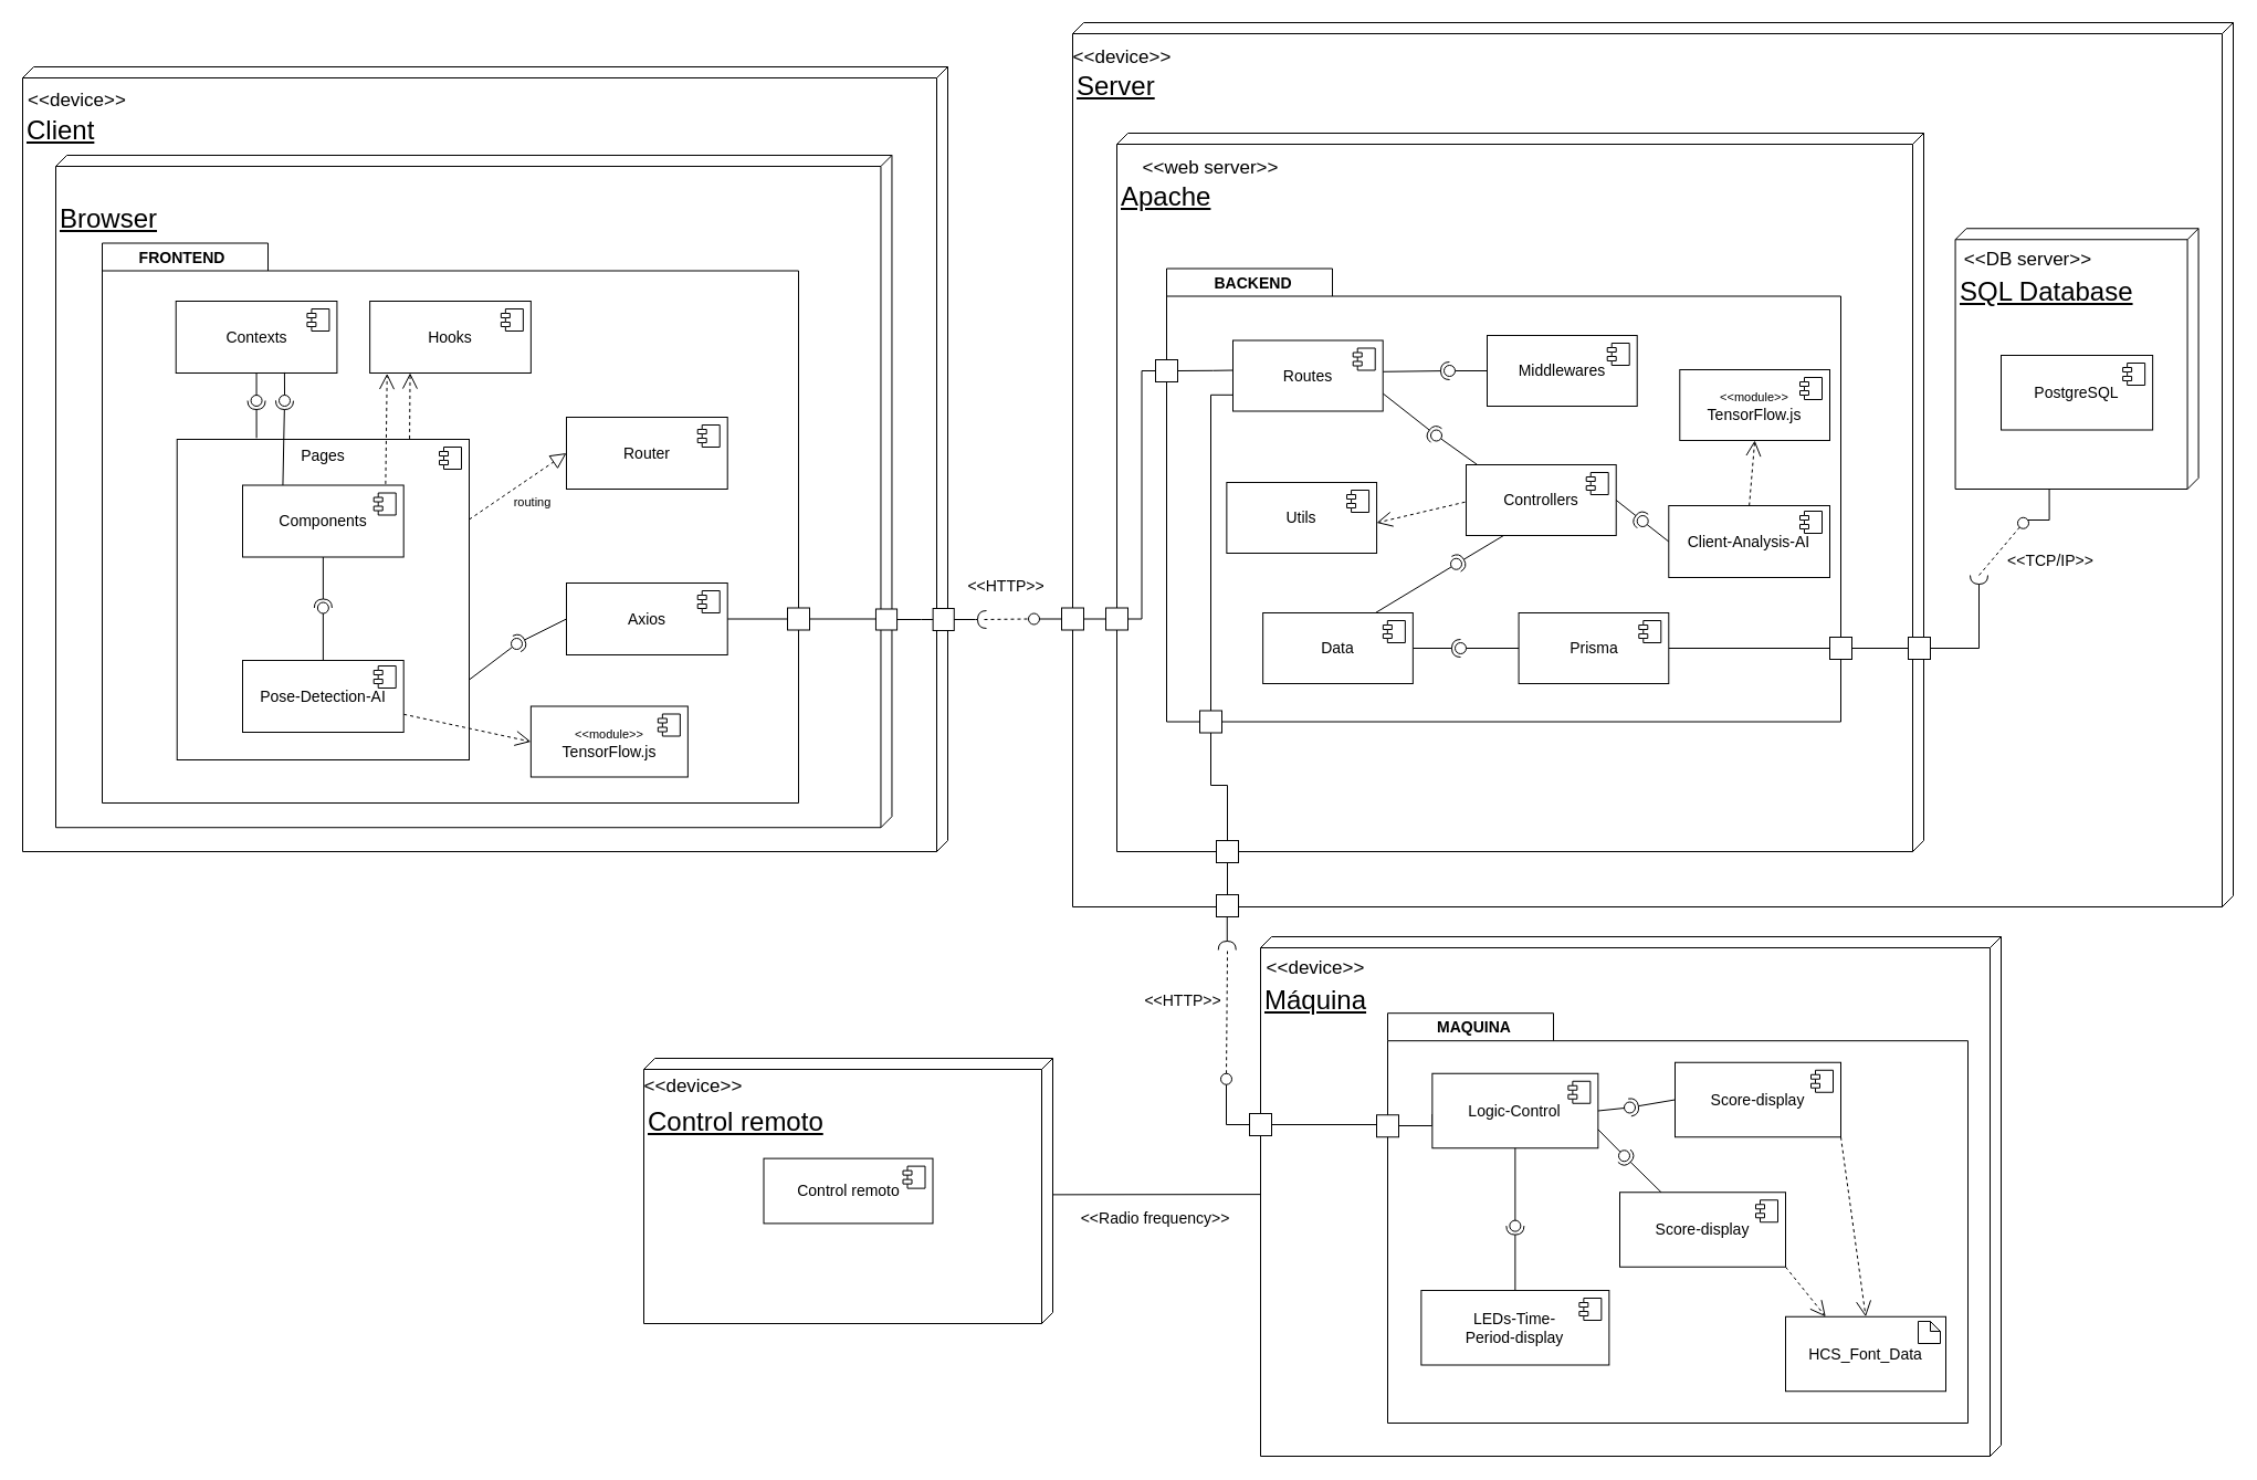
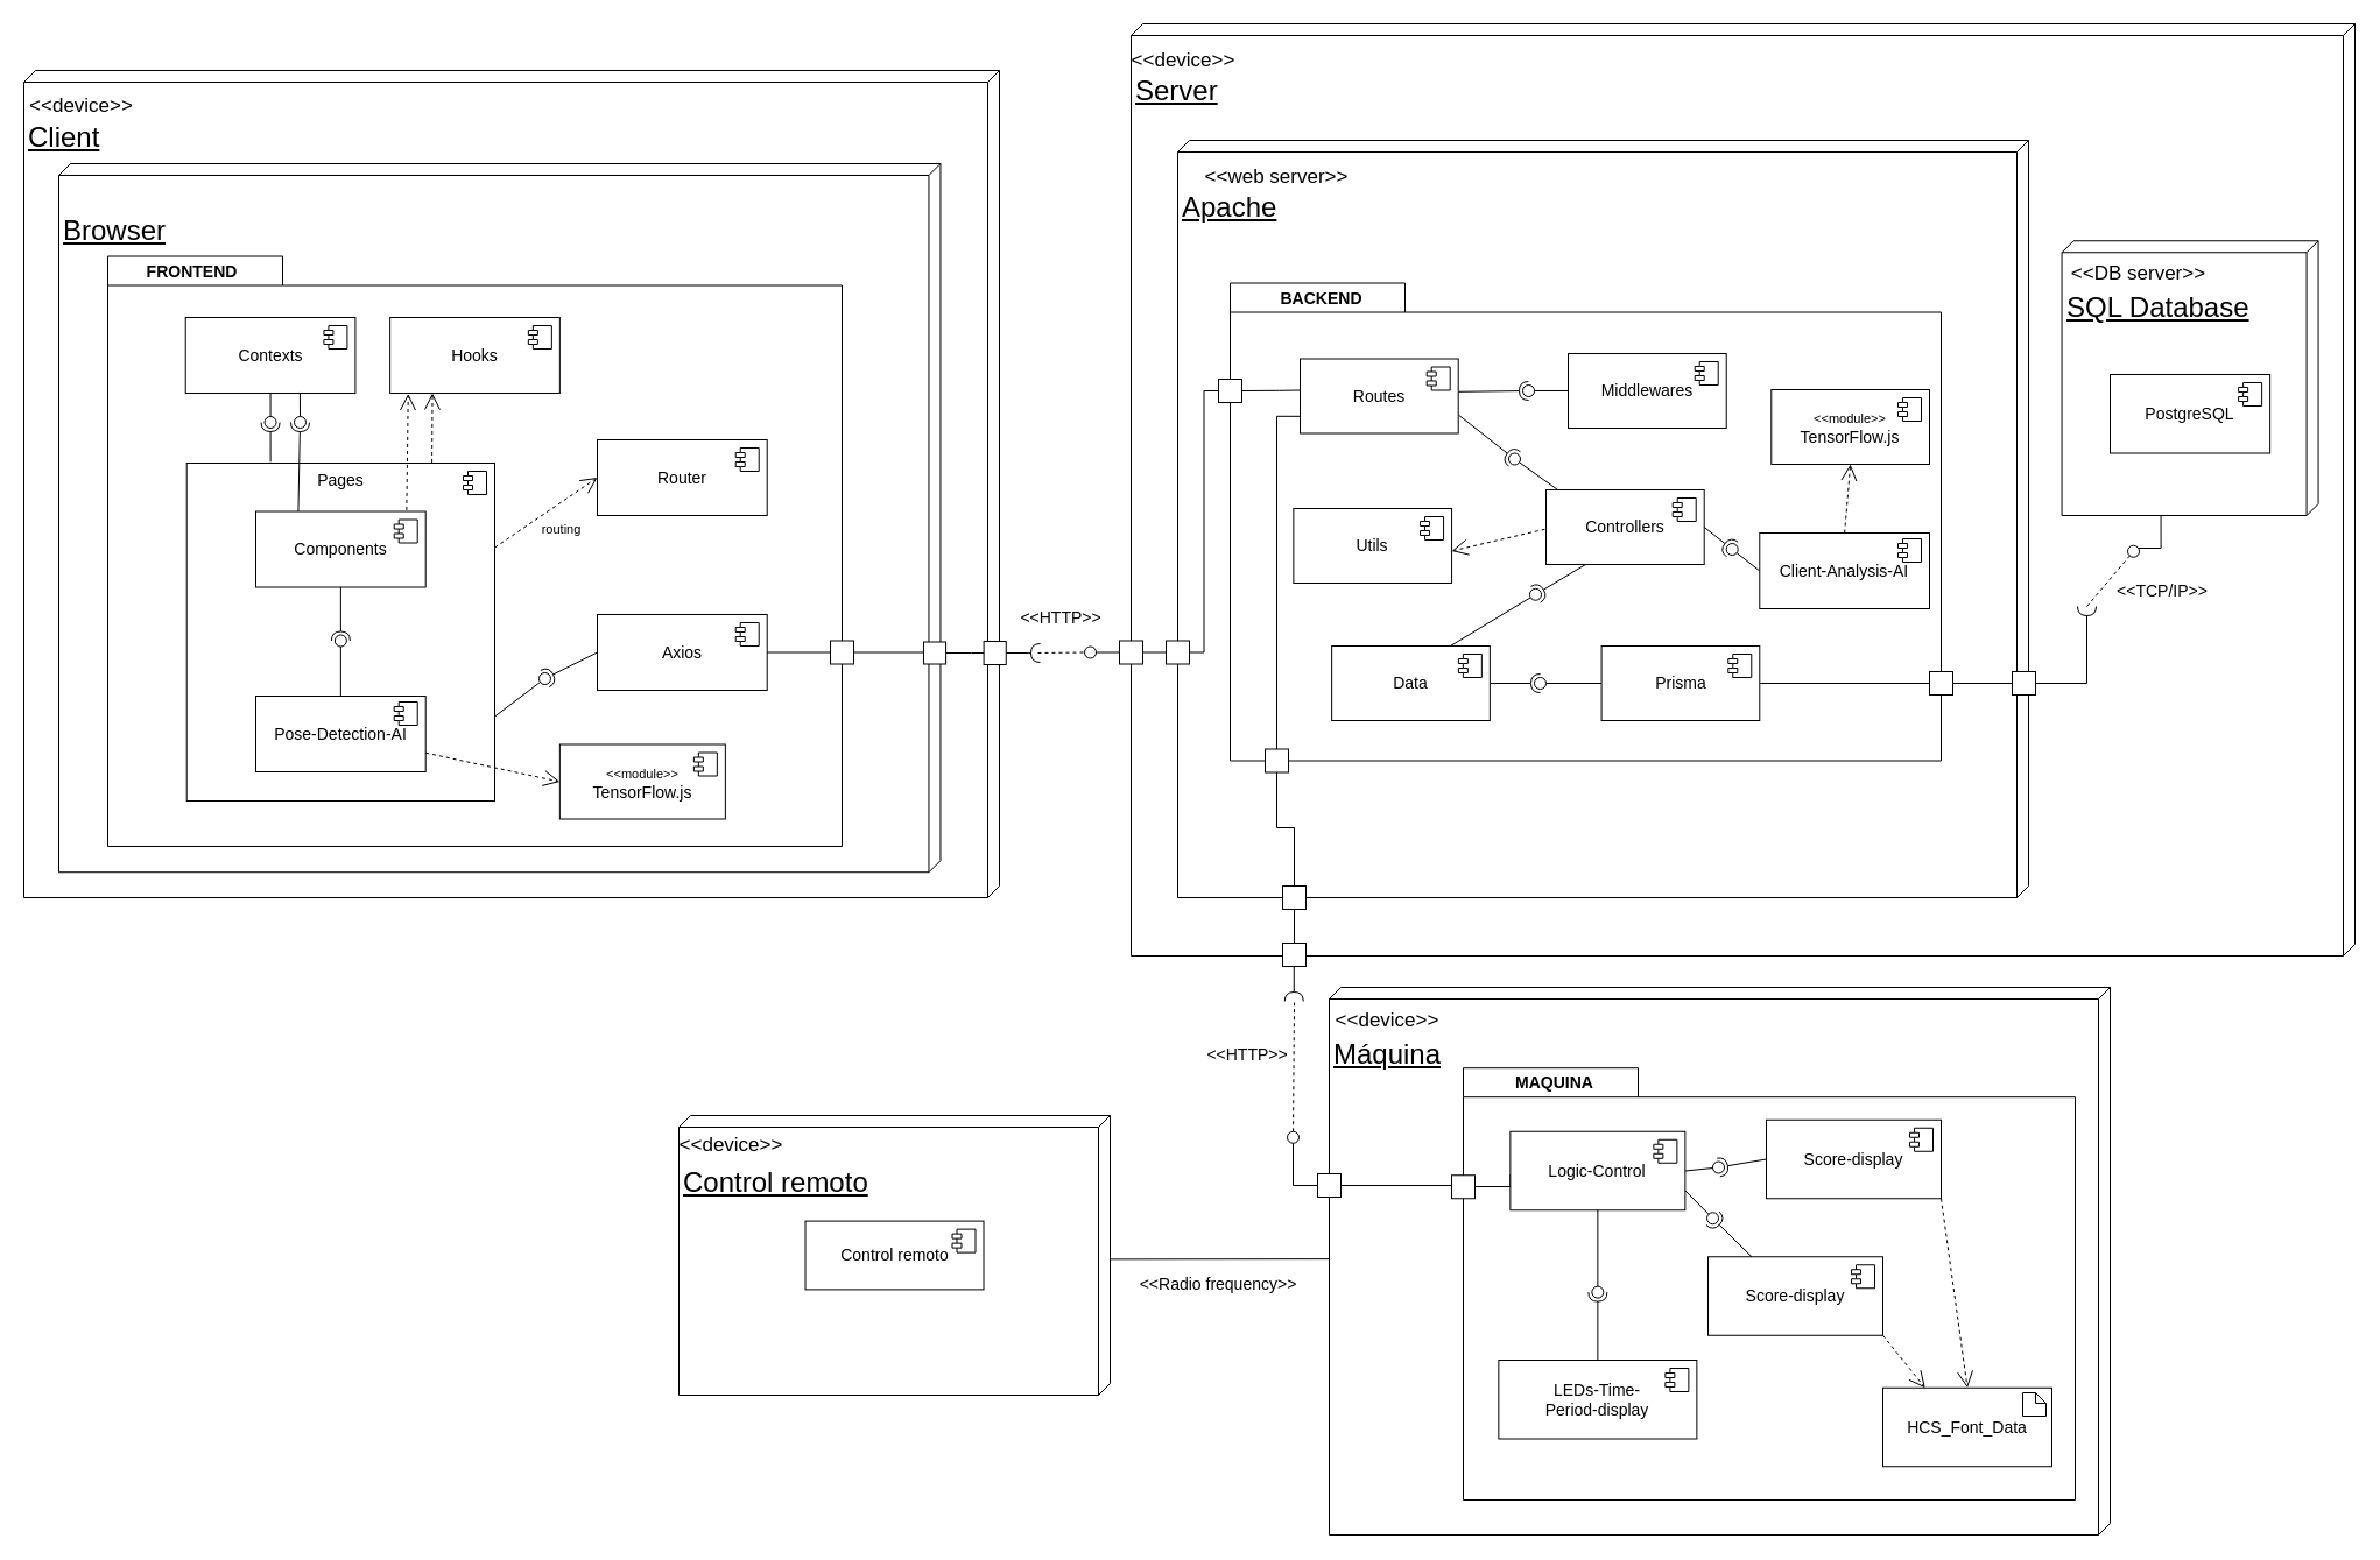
- <mxCell id="143" value="" style="endArrow=block;dashed=1;endFill=0;endSize=12;html=1;rounded=0;entryX=0;entryY=0.5;entryDx=0;entryDy=0;exitX=1;exitY=0.25;exitDx=0;exitDy=0;" parent="1" source="37" target="41" edge="1"><mxGeometry width="160" relative="1" as="geometry"><mxPoint x="375" y="656" as="sourcePoint" /><mxPoint x="490" y="681" as="targetPoint" /></mxGeometry></mxCell>
+ <mxCell id="143" value="" style="endArrow=open;dashed=1;endFill=0;endSize=12;html=1;rounded=0;entryX=0;entryY=0.5;entryDx=0;entryDy=0;exitX=1;exitY=0.25;exitDx=0;exitDy=0;" parent="1" source="37" target="41" edge="1"><mxGeometry width="160" relative="1" as="geometry"><mxPoint x="375" y="656" as="sourcePoint" /><mxPoint x="490" y="681" as="targetPoint" /></mxGeometry></mxCell>
